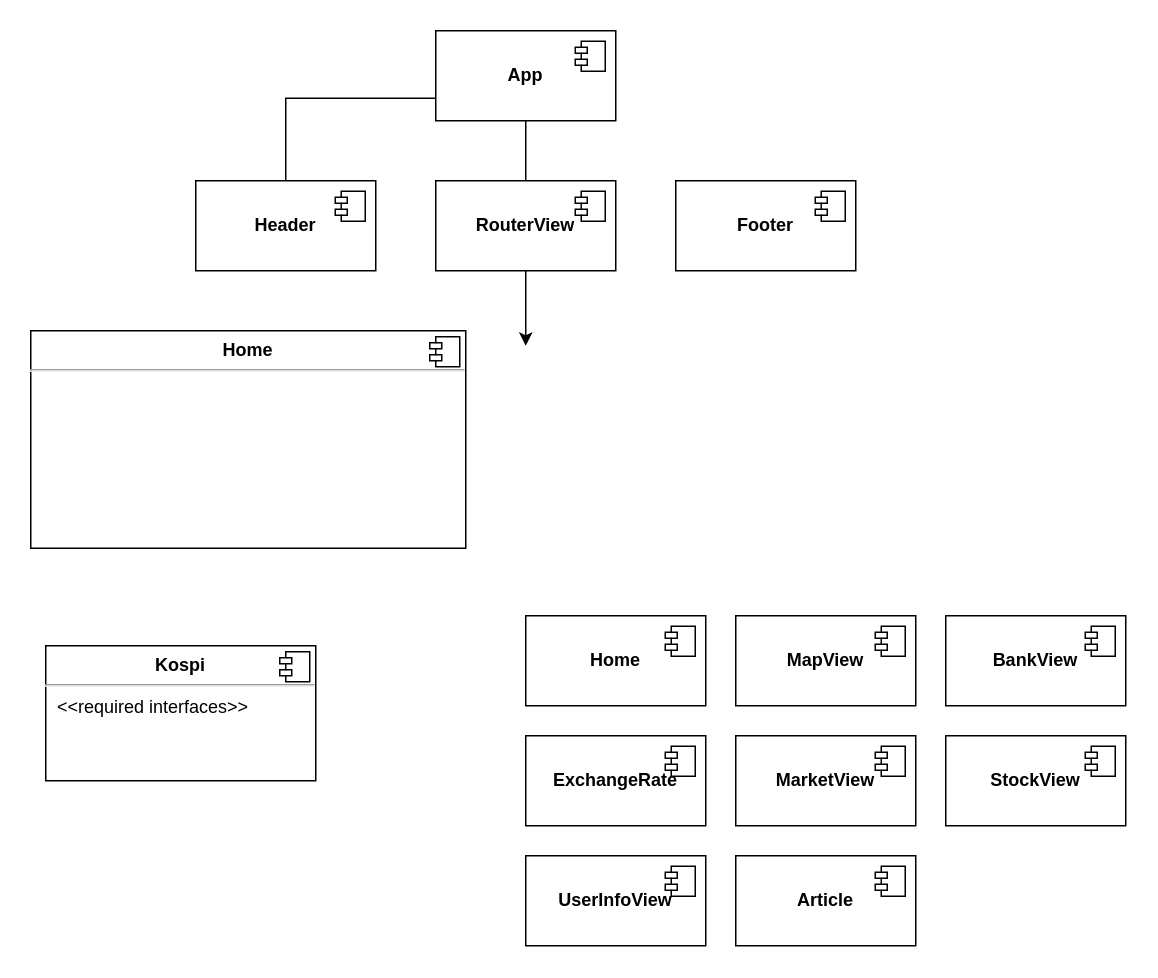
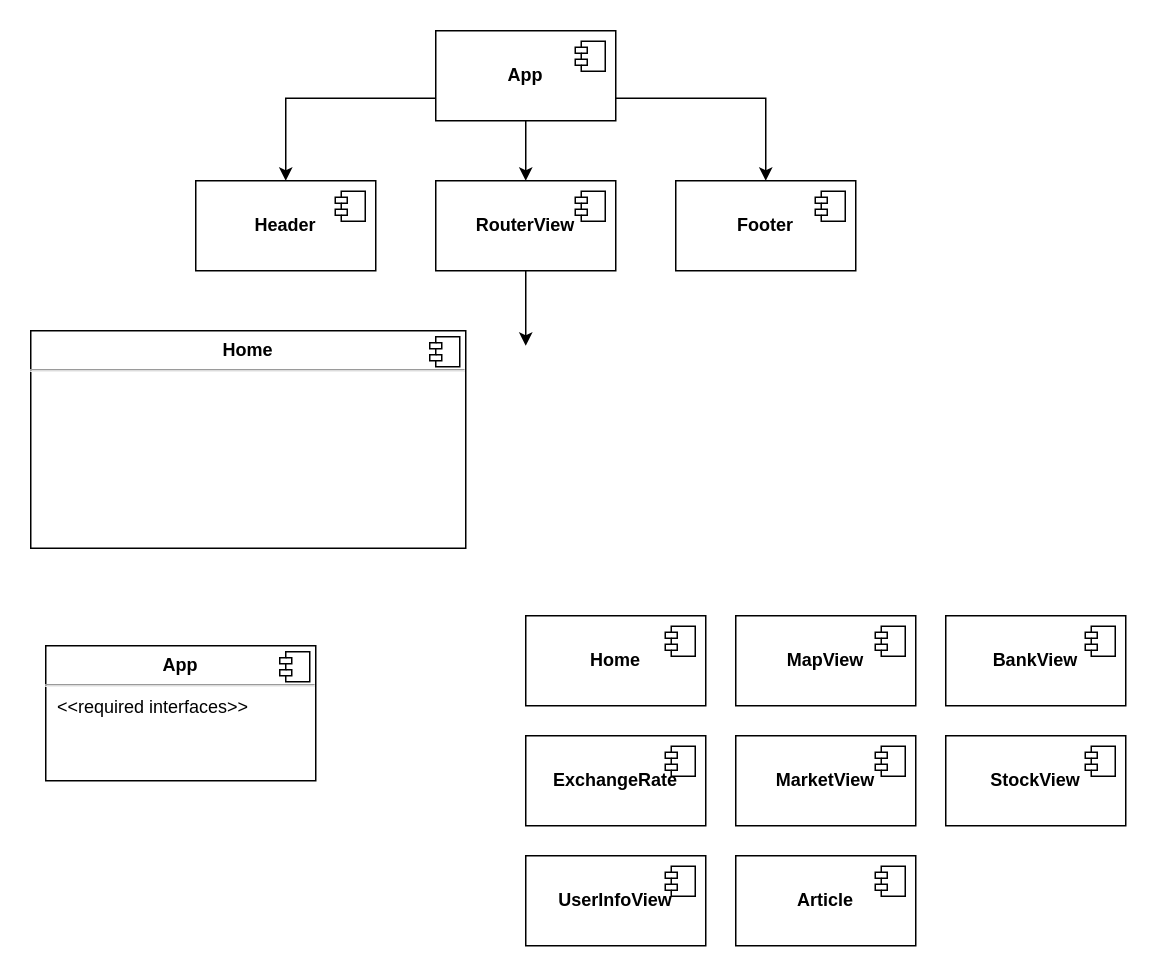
+ <mxCell id="4" style="edgeStyle=orthogonalEdgeStyle;rounded=0;orthogonalLoop=1;jettySize=auto;html=1;exitX=1;exitY=0.75;exitDx=0;exitDy=0;entryX=0.5;entryY=0;entryDx=0;entryDy=0;" parent="1" source="5" target="11" edge="1"><mxGeometry relative="1" as="geometry" /></mxCell>
- <mxCell id="3" style="edgeStyle=orthogonalEdgeStyle;rounded=0;orthogonalLoop=1;jettySize=auto;html=1;exitX=0;exitY=0.75;exitDx=0;exitDy=0;endArrow=none;" parent="1" source="5" target="7" edge="1"><mxGeometry relative="1" as="geometry" /></mxCell>
+ <mxCell id="3" style="edgeStyle=orthogonalEdgeStyle;rounded=0;orthogonalLoop=1;jettySize=auto;html=1;exitX=0;exitY=0.75;exitDx=0;exitDy=0;" parent="1" source="5" target="7" edge="1"><mxGeometry relative="1" as="geometry" /></mxCell>
- <mxCell id="2" style="edgeStyle=orthogonalEdgeStyle;rounded=0;orthogonalLoop=1;jettySize=auto;html=1;exitX=0.5;exitY=1;exitDx=0;exitDy=0;entryX=0.5;entryY=0;entryDx=0;entryDy=0;endArrow=none;" parent="1" source="5" target="9" edge="1"><mxGeometry relative="1" as="geometry" /></mxCell>
+ <mxCell id="2" style="edgeStyle=orthogonalEdgeStyle;rounded=0;orthogonalLoop=1;jettySize=auto;html=1;exitX=0.5;exitY=1;exitDx=0;exitDy=0;entryX=0.5;entryY=0;entryDx=0;entryDy=0;" parent="1" source="5" target="9" edge="1"><mxGeometry relative="1" as="geometry" /></mxCell>
- <mxCell id="32" value="&lt;p style=&quot;margin:0px;margin-top:6px;text-align:center;&quot;&gt;&lt;b&gt;Kospi&lt;/b&gt;&lt;/p&gt;&lt;hr&gt;&lt;p style=&quot;margin:0px;margin-left:8px;&quot;&gt;&amp;lt;&amp;lt;required interfaces&amp;gt;&amp;gt;&lt;/p&gt;" style="align=left;overflow=fill;html=1;dropTarget=0;whiteSpace=wrap;" vertex="1" parent="1"><mxGeometry x="30" y="430" width="180" height="90" as="geometry" /></mxCell>
+ <mxCell id="32" value="&lt;p style=&quot;margin:0px;margin-top:6px;text-align:center;&quot;&gt;&lt;b&gt;App&lt;/b&gt;&lt;/p&gt;&lt;hr&gt;&lt;p style=&quot;margin:0px;margin-left:8px;&quot;&gt;&amp;lt;&amp;lt;required interfaces&amp;gt;&amp;gt;&lt;/p&gt;" style="align=left;overflow=fill;html=1;dropTarget=0;whiteSpace=wrap;" vertex="1" parent="1"><mxGeometry x="30" y="430" width="180" height="90" as="geometry" /></mxCell>
